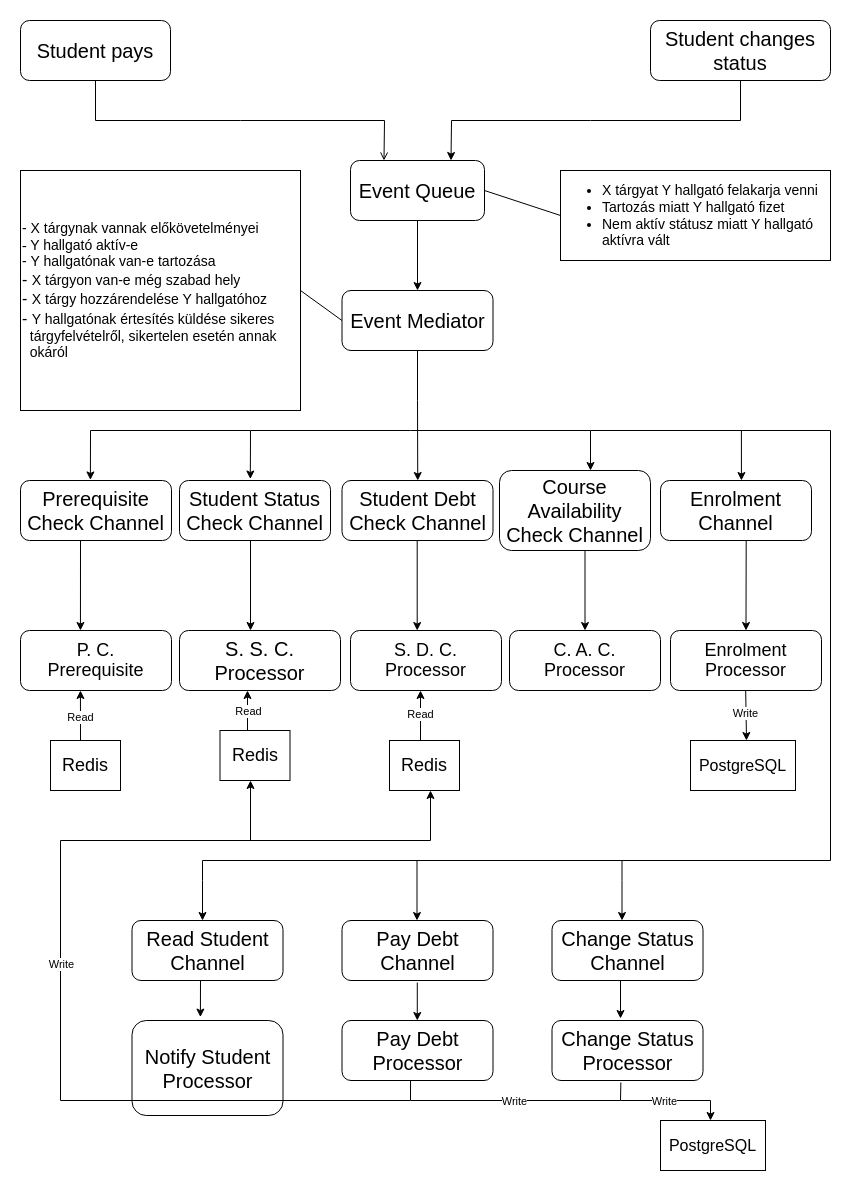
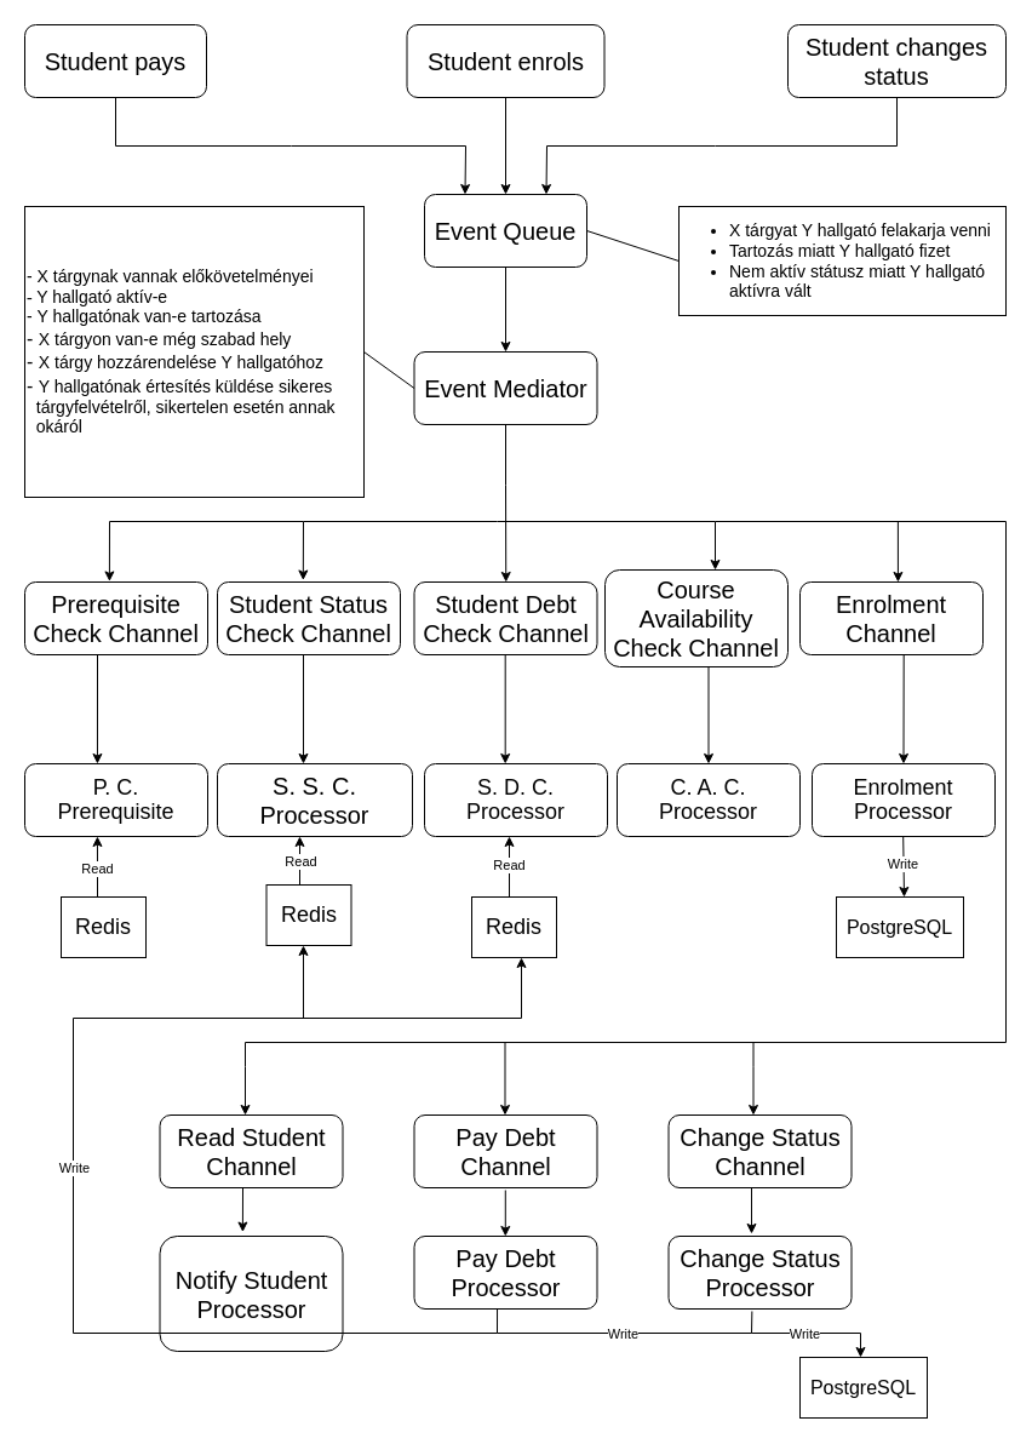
+ <mxCell id="3" value="&lt;font style=&quot;font-size: 20px;&quot;&gt;Student enrols&lt;/font&gt;" style="rounded=1;whiteSpace=wrap;html=1;" vertex="1" parent="1"><mxGeometry x="335.5" y="20" width="163" height="60" as="geometry" /></mxCell>
+ <mxCell id="2" value="" style="edgeStyle=orthogonalEdgeStyle;rounded=0;orthogonalLoop=1;jettySize=auto;html=1;" edge="1" parent="1" source="3" target="5"><mxGeometry relative="1" as="geometry" /></mxCell>
- <mxCell id="10" value="" style="endArrow=open;html=1;rounded=0;exitX=0.5;exitY=1;exitDx=0;exitDy=0;entryX=0.25;entryY=0;entryDx=0;entryDy=0;" edge="1" parent="1" source="9" target="5"><mxGeometry width="50" height="50" relative="1" as="geometry"><mxPoint x="420" y="270" as="sourcePoint" /><mxPoint x="470" y="220" as="targetPoint" /><Array as="points"><mxPoint x="95" y="120" /><mxPoint x="240" y="120" /><mxPoint x="384" y="120" /></Array></mxGeometry></mxCell>
+ <mxCell id="10" value="" style="endArrow=classic;html=1;rounded=0;exitX=0.5;exitY=1;exitDx=0;exitDy=0;entryX=0.25;entryY=0;entryDx=0;entryDy=0;" edge="1" parent="1" source="9" target="5"><mxGeometry width="50" height="50" relative="1" as="geometry"><mxPoint x="420" y="270" as="sourcePoint" /><mxPoint x="470" y="220" as="targetPoint" /><Array as="points"><mxPoint x="95" y="120" /><mxPoint x="240" y="120" /><mxPoint x="384" y="120" /></Array></mxGeometry></mxCell>
